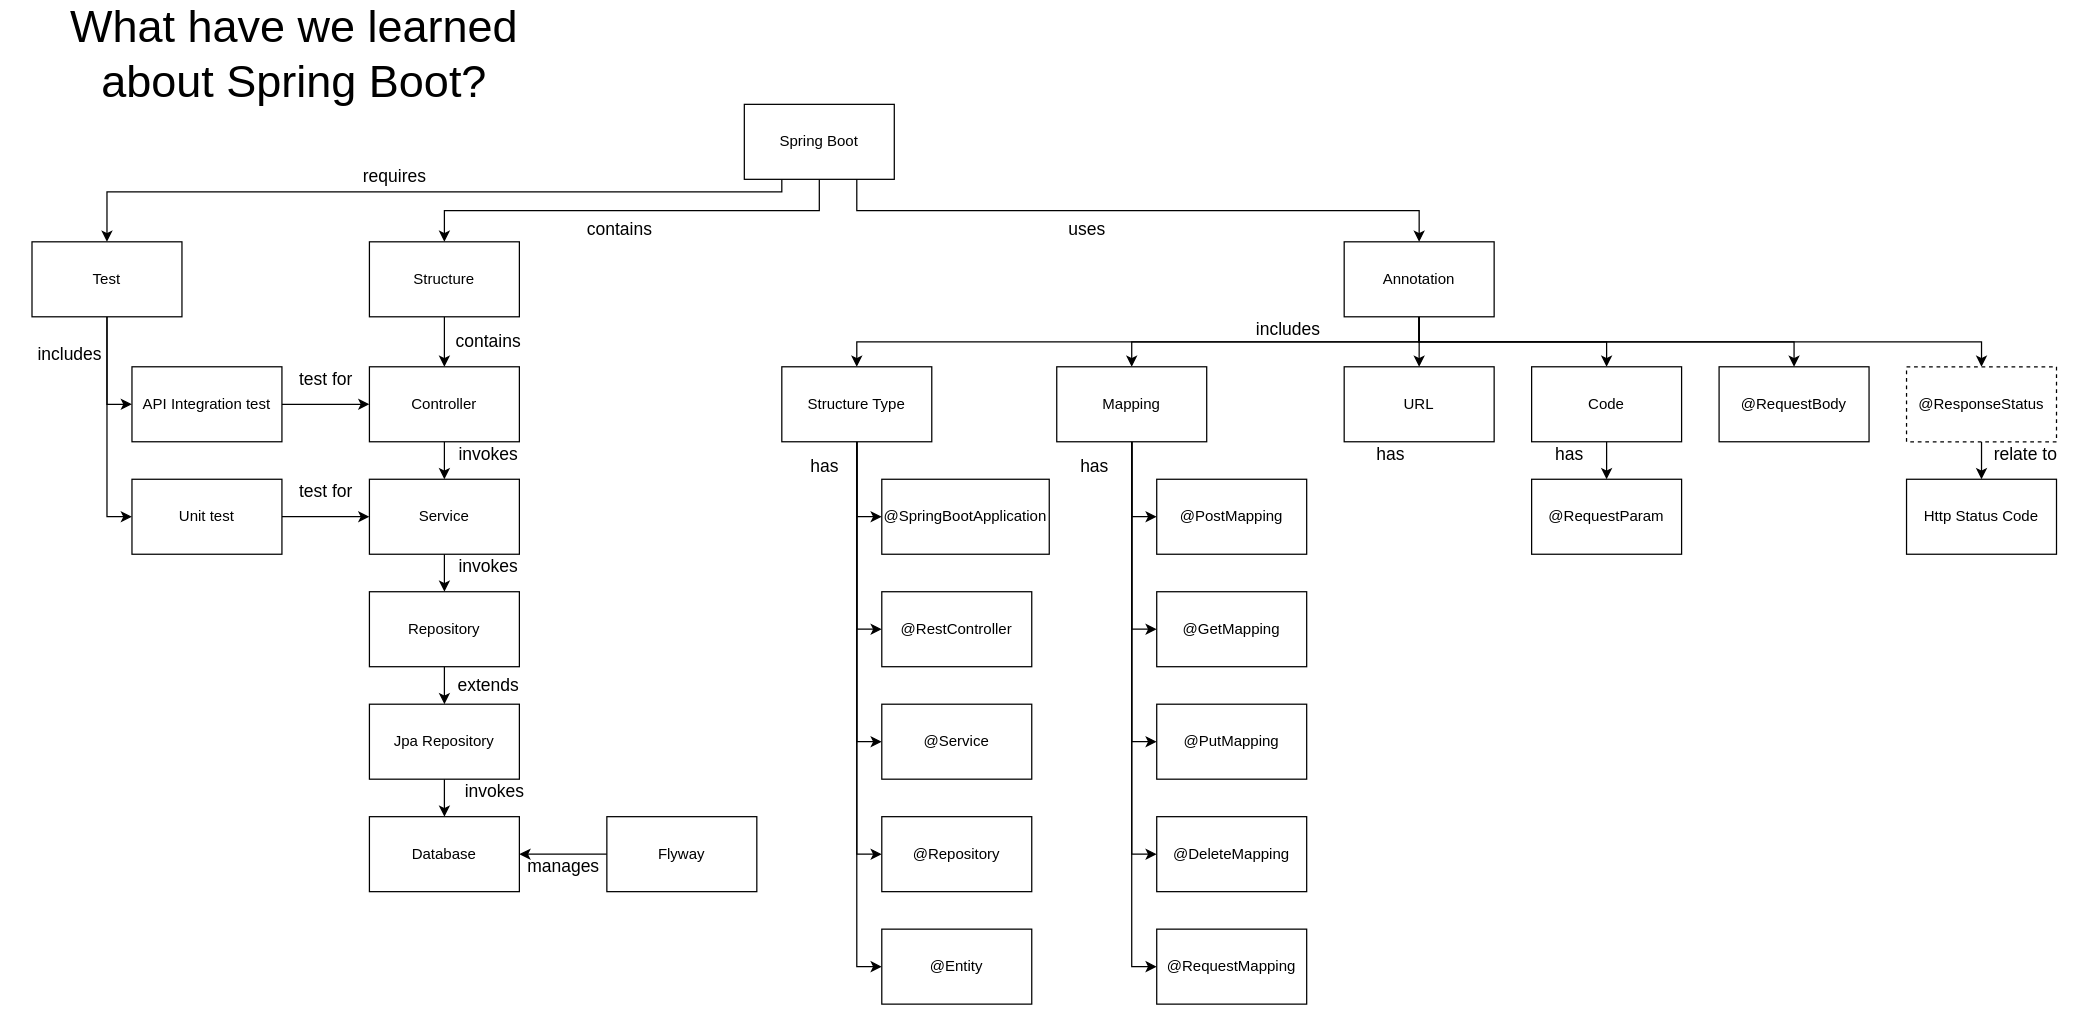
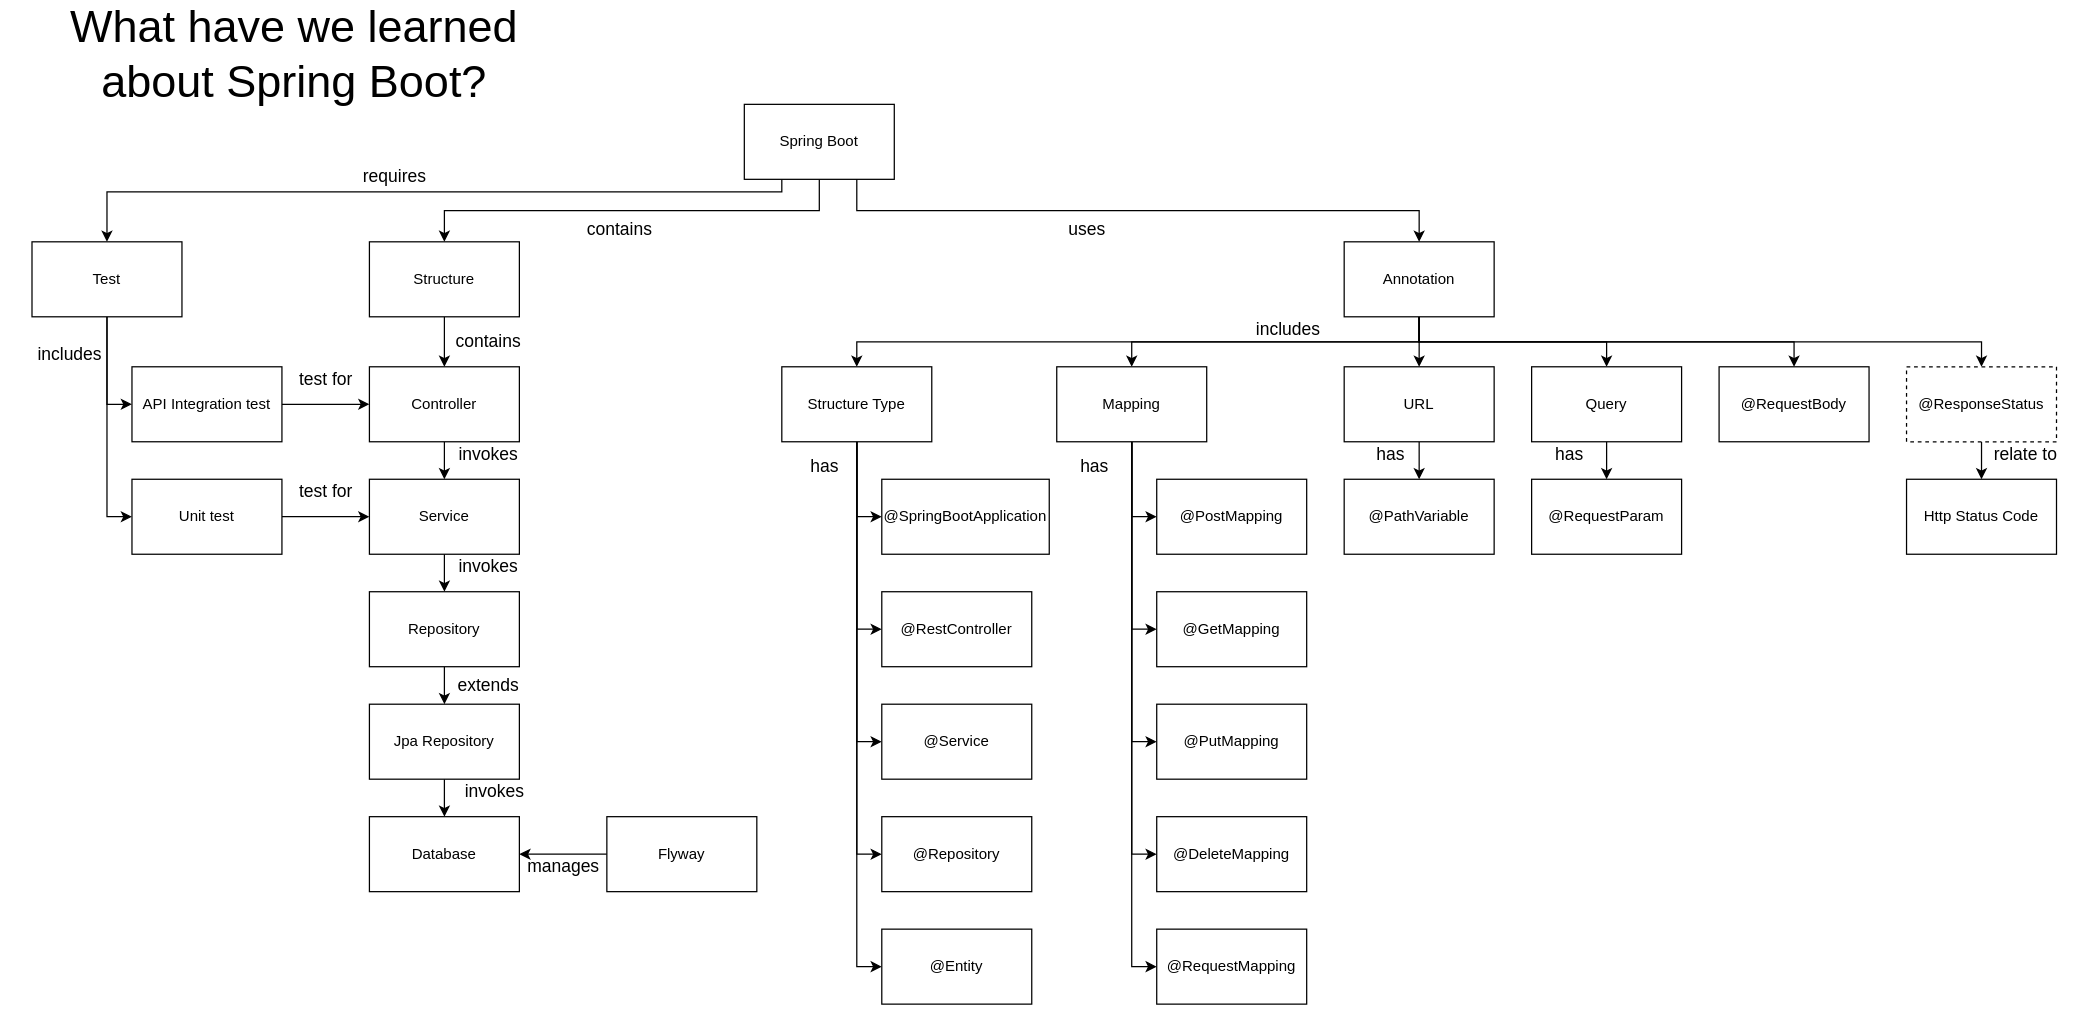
- <mxCell id="41" value="Code" style="rounded=0;whiteSpace=wrap;html=1;" vertex="1" parent="1"><mxGeometry x="1225" y="290" width="120" height="60" as="geometry" /></mxCell>
+ <mxCell id="41" value="Query" style="rounded=0;whiteSpace=wrap;html=1;" vertex="1" parent="1"><mxGeometry x="1225" y="290" width="120" height="60" as="geometry" /></mxCell>
+ <mxCell id="37" value="" style="edgeStyle=orthogonalEdgeStyle;rounded=0;orthogonalLoop=1;jettySize=auto;html=1;fontSize=36;" edge="1" parent="1" source="38" target="39"><mxGeometry relative="1" as="geometry" /></mxCell>
+ <mxCell id="39" value="@PathVariable" style="rounded=0;whiteSpace=wrap;html=1;" vertex="1" parent="1"><mxGeometry x="1075" y="380" width="120" height="60" as="geometry" /></mxCell>
